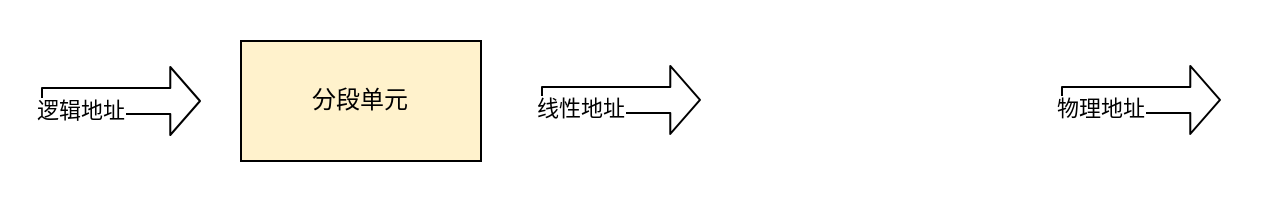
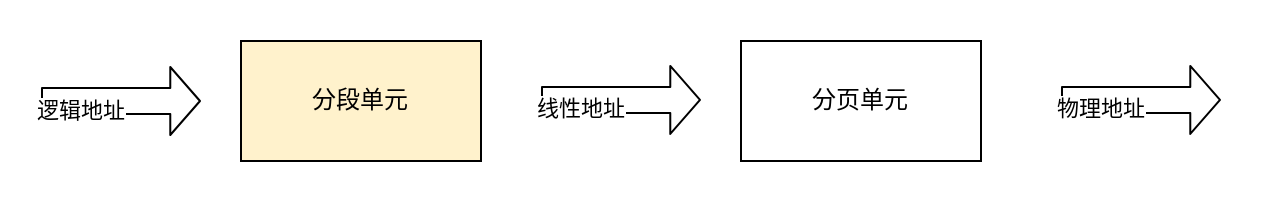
+ <mxCell id="3" value="分页单元" style="rounded=0;whiteSpace=wrap;html=1;" vertex="1" parent="1"><mxGeometry x="370" y="20" width="120" height="60" as="geometry" /></mxCell>
